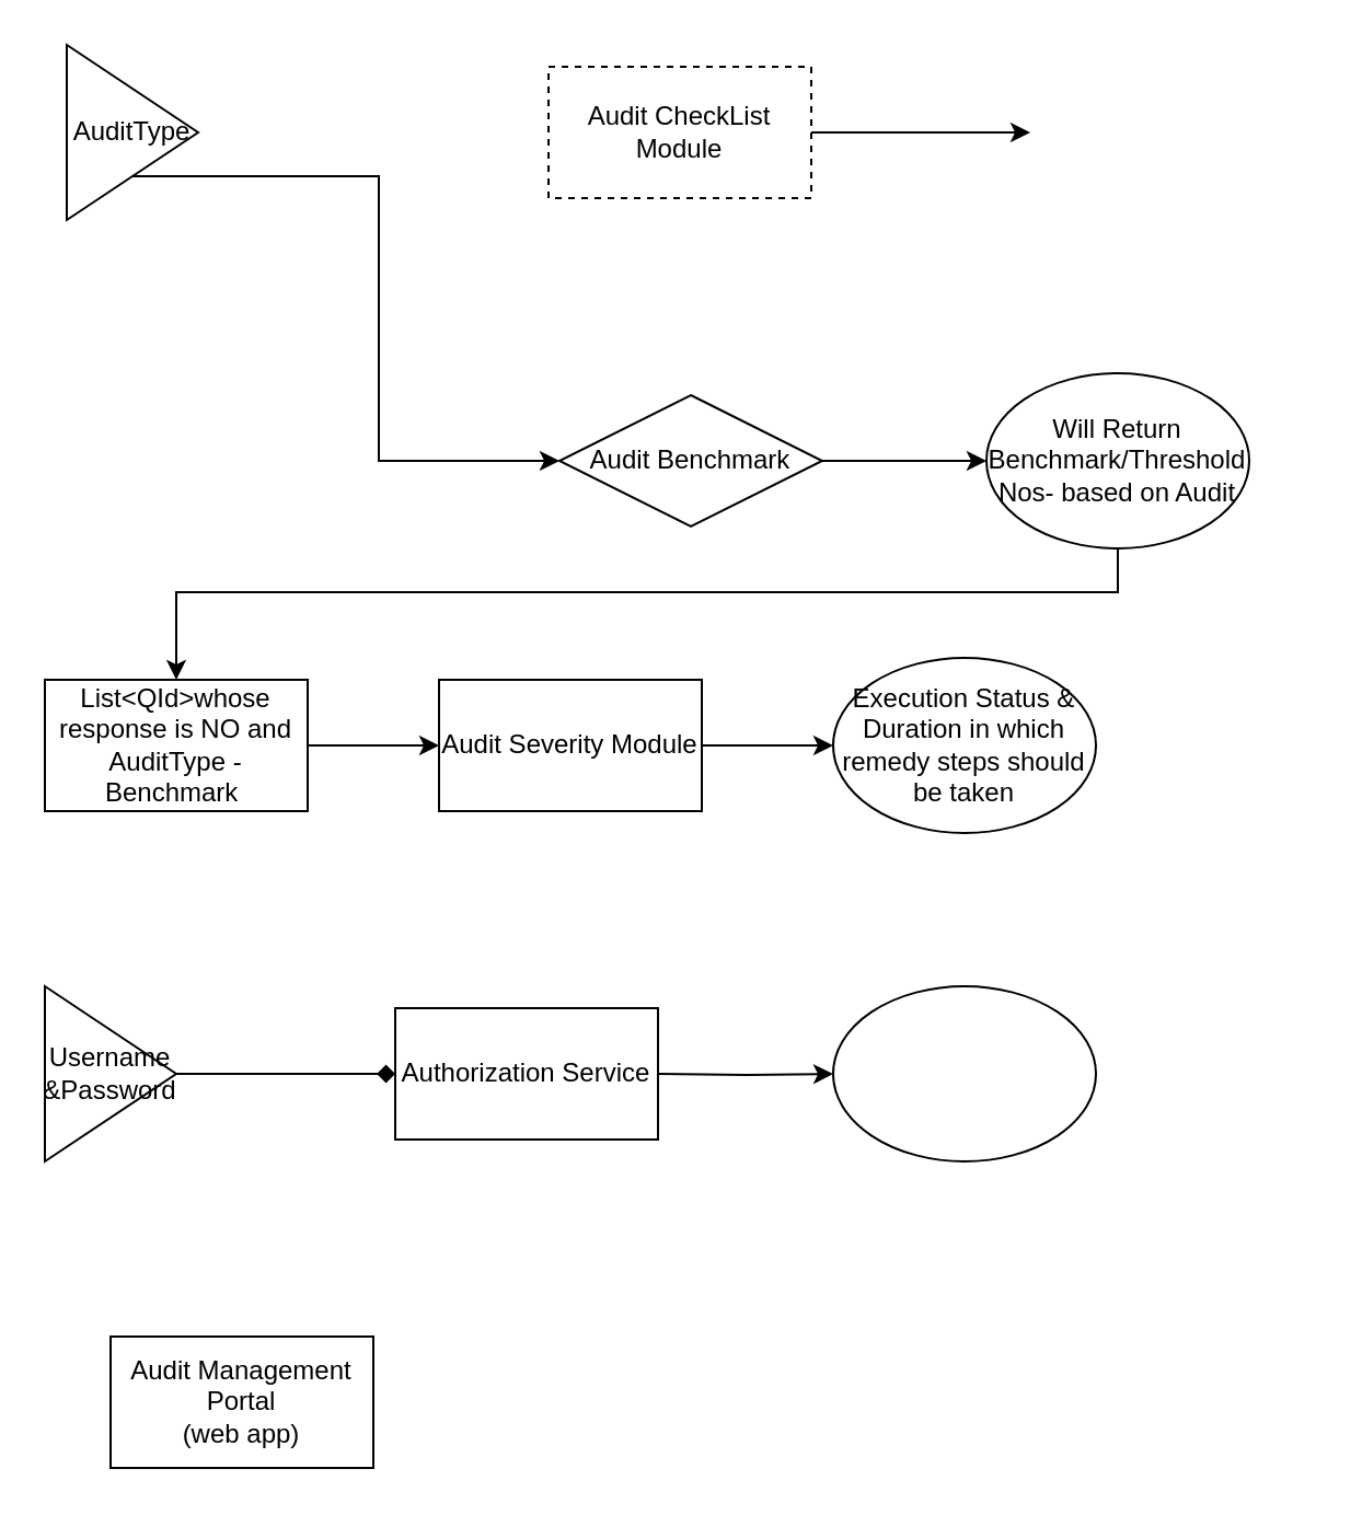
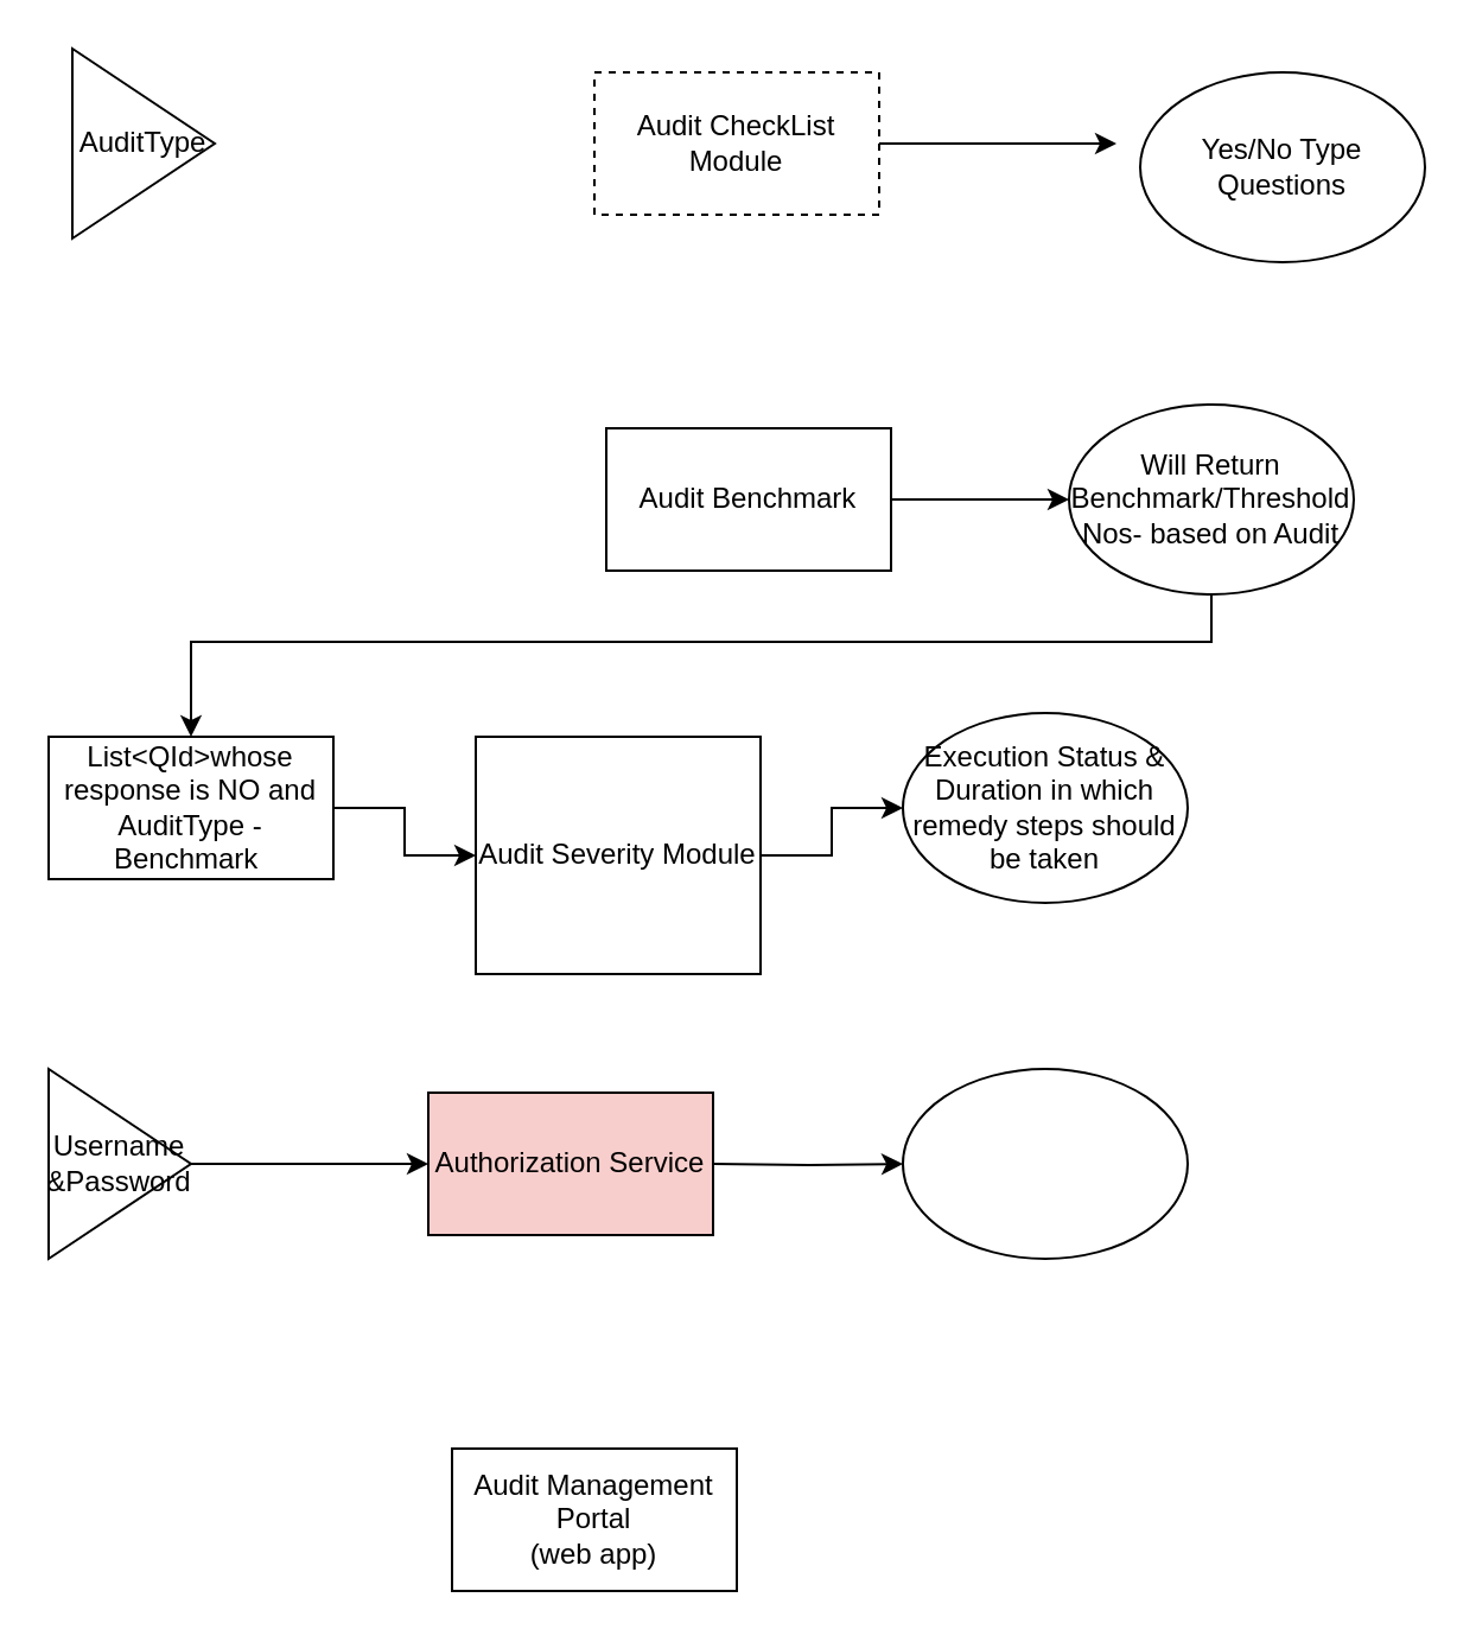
+ <mxCell id="6" value="Yes/No Type Questions" style="ellipse;whiteSpace=wrap;html=1;" vertex="1" parent="2"><mxGeometry x="450" y="10" width="120" height="80" as="geometry" /></mxCell>
- <mxCell id="11" style="edgeStyle=orthogonalEdgeStyle;rounded=0;orthogonalLoop=1;jettySize=auto;html=1;exitX=0.5;exitY=1;exitDx=0;exitDy=0;entryX=0;entryY=0.5;entryDx=0;entryDy=0;" edge="1" parent="1" source="5" target="8"><mxGeometry relative="1" as="geometry" /></mxCell>
- <mxCell id="8" value="Audit Benchmark" style="rhombus;whiteSpace=wrap;html=1;" vertex="1" parent="1"><mxGeometry x="255" y="180" width="120" height="60" as="geometry" /></mxCell>
+ <mxCell id="8" value="Audit Benchmark" style="rounded=0;whiteSpace=wrap;html=1;" vertex="1" parent="1"><mxGeometry x="255" y="180" width="120" height="60" as="geometry" /></mxCell>
- <mxCell id="15" value="Audit Severity Module" style="rounded=0;whiteSpace=wrap;html=1;" vertex="1" parent="1"><mxGeometry x="200" y="310" width="120" height="60" as="geometry" /></mxCell>
+ <mxCell id="15" value="Audit Severity Module" style="rounded=0;whiteSpace=wrap;html=1;" vertex="1" parent="1"><mxGeometry x="200" y="310" width="120" height="100" as="geometry" /></mxCell>
- <mxCell id="20" style="edgeStyle=orthogonalEdgeStyle;rounded=0;orthogonalLoop=1;jettySize=auto;html=1;endArrow=diamond;" edge="1" parent="1" source="21" target="19"><mxGeometry relative="1" as="geometry" /></mxCell>
+ <mxCell id="20" style="edgeStyle=orthogonalEdgeStyle;rounded=0;orthogonalLoop=1;jettySize=auto;html=1;" edge="1" parent="1" source="21" target="19"><mxGeometry relative="1" as="geometry" /></mxCell>
- <mxCell id="19" value="Authorization Service" style="rounded=0;whiteSpace=wrap;html=1;" vertex="1" parent="1"><mxGeometry x="180" y="460" width="120" height="60" as="geometry" /></mxCell>
+ <mxCell id="19" value="Authorization Service" style="rounded=0;whiteSpace=wrap;html=1;fillColor=#f8cecc;" vertex="1" parent="1"><mxGeometry x="180" y="460" width="120" height="60" as="geometry" /></mxCell>
- <mxCell id="22" value="Audit Management Portal&lt;br&gt;(web app)" style="rounded=0;whiteSpace=wrap;html=1;" vertex="1" parent="1"><mxGeometry x="50" y="610" width="120" height="60" as="geometry" /></mxCell>
+ <mxCell id="22" value="Audit Management Portal&lt;br&gt;(web app)" style="rounded=0;whiteSpace=wrap;html=1;" vertex="1" parent="1"><mxGeometry x="190" y="610" width="120" height="60" as="geometry" /></mxCell>
